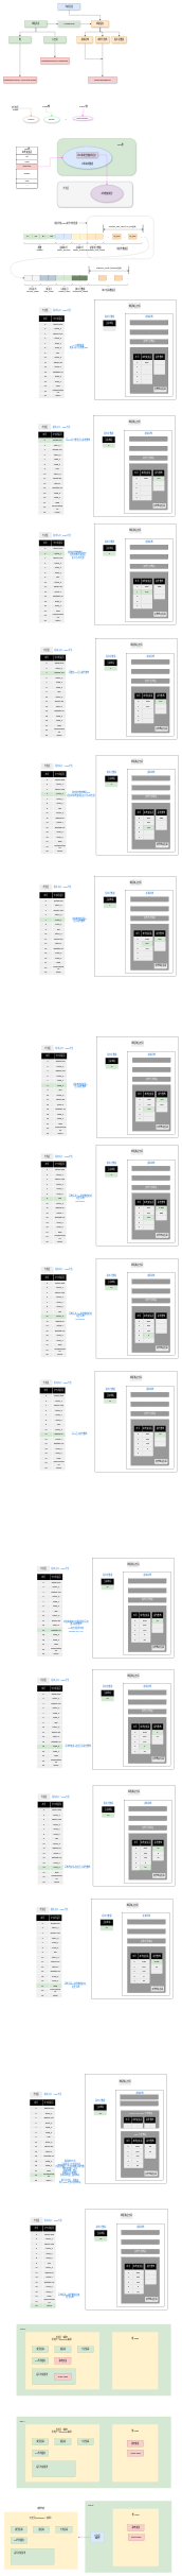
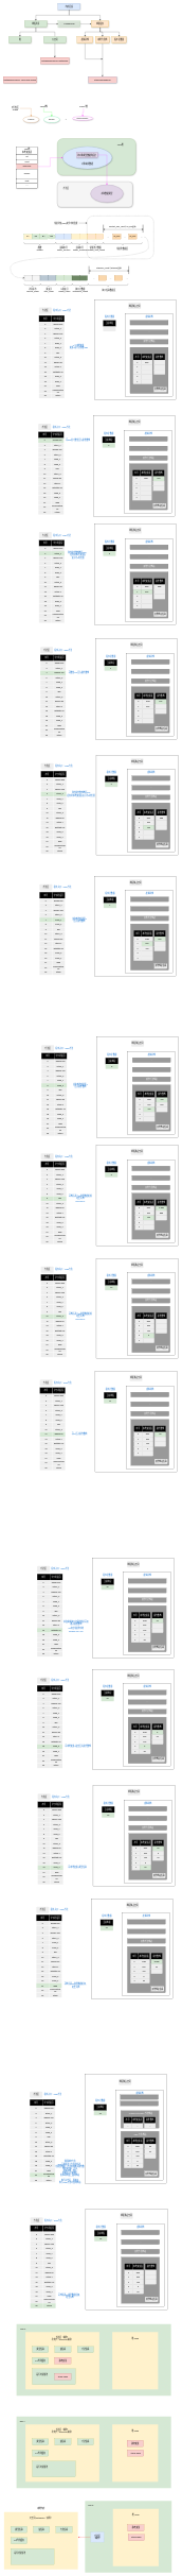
+ <mxCell id="14" style="edgeStyle=orthogonalEdgeStyle;rounded=0;orthogonalLoop=1;jettySize=auto;html=1;exitX=0.5;exitY=1;exitDx=0;exitDy=0;entryX=0.5;entryY=0;entryDx=0;entryDy=0;" parent="1" source="16" target="20" edge="1"><mxGeometry relative="1" as="geometry" /></mxCell>
- <mxCell id="36" value="" style="edgeStyle=orthogonalEdgeStyle;rounded=0;orthogonalLoop=1;jettySize=auto;html=1;" parent="1" source="37" target="38" edge="1"><mxGeometry relative="1" as="geometry" /></mxCell>
- <mxCell id="45" value="&lt;font style=&quot;font-size: 15px&quot;&gt;Java栈&lt;/font&gt;" style="text;html=1;align=center;verticalAlign=middle;resizable=0;points=[];autosize=1;" parent="1" vertex="1"><mxGeometry x="260" y="660" width="60" height="20" as="geometry" /></mxCell>
+ <mxCell id="45" value="&lt;font style=&quot;font-size: 15px&quot;&gt;Java栈&lt;/font&gt;" style="text;html=1;align=center;verticalAlign=middle;resizable=0;points=[];autosize=1;" parent="1" vertex="1"><mxGeometry x="245" y="655" width="60" height="20" as="geometry" /></mxCell>
- <mxCell id="63" value="CA" style="rounded=0;whiteSpace=wrap;html=1;fillColor=#d5e8d4;strokeColor=#82b366;" parent="1" vertex="1"><mxGeometry x="150" y="1470" width="50" height="30" as="geometry" /></mxCell>
+ <mxCell id="63" value="CA" style="rounded=0;whiteSpace=wrap;html=1;fillColor=#fff2cc;strokeColor=#82b366;" parent="1" vertex="1"><mxGeometry x="150" y="1470" width="50" height="30" as="geometry" /></mxCell>
- <mxCell id="950" value="&lt;font color=&quot;#0066cc&quot;&gt;将本地变量4取出压入操作数栈&lt;/font&gt;" style="text;html=1;align=center;verticalAlign=middle;resizable=0;points=[];autosize=1;fontColor=#000000;" vertex="1" parent="1"><mxGeometry x="396.88" y="11715" width="180" height="20" as="geometry" /></mxCell>
+ <mxCell id="950" value="&lt;font color=&quot;#0066cc&quot;&gt;将本地变量4类型信息&lt;/font&gt;" style="text;html=1;align=center;verticalAlign=middle;resizable=0;points=[];autosize=1;fontColor=#000000;" vertex="1" parent="1"><mxGeometry x="396.88" y="11715" width="180" height="20" as="geometry" /></mxCell>
